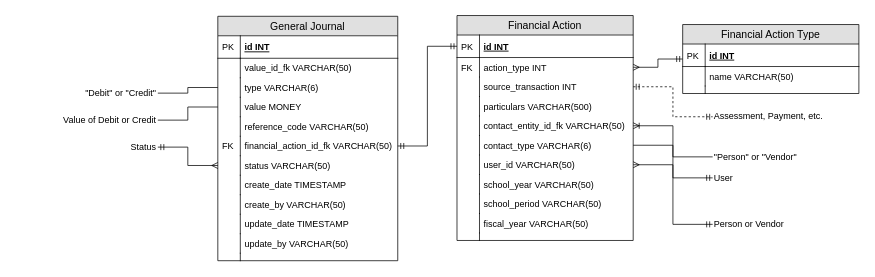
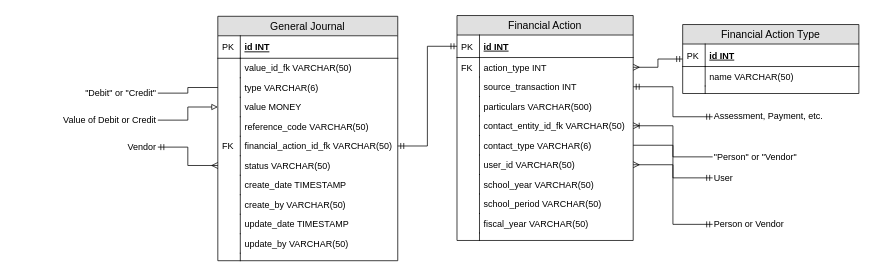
- <mxCell id="65" style="edgeStyle=orthogonalEdgeStyle;rounded=0;orthogonalLoop=1;jettySize=auto;html=1;exitX=1;exitY=0.5;exitDx=0;exitDy=0;entryX=0;entryY=0.5;entryDx=0;entryDy=0;startArrow=ERmandOne;startFill=0;endArrow=ERmandOne;endFill=0;dashed=1;" parent="1" source="32" target="66" edge="1"><mxGeometry relative="1" as="geometry"><mxPoint x="910" y="141" as="targetPoint" /></mxGeometry></mxCell>
+ <mxCell id="65" style="edgeStyle=orthogonalEdgeStyle;rounded=0;orthogonalLoop=1;jettySize=auto;html=1;exitX=1;exitY=0.5;exitDx=0;exitDy=0;entryX=0;entryY=0.5;entryDx=0;entryDy=0;startArrow=ERmandOne;startFill=0;endArrow=ERmandOne;endFill=0;" parent="1" source="32" target="66" edge="1"><mxGeometry relative="1" as="geometry"><mxPoint x="910" y="141" as="targetPoint" /></mxGeometry></mxCell>
- <mxCell id="69" style="edgeStyle=orthogonalEdgeStyle;rounded=0;orthogonalLoop=1;jettySize=auto;html=1;exitX=1;exitY=0.5;exitDx=0;exitDy=0;entryX=0;entryY=0.5;entryDx=0;entryDy=0;startArrow=none;startFill=0;endArrow=none;endFill=0;" parent="1" source="70" target="9" edge="1"><mxGeometry relative="1" as="geometry" /></mxCell>
+ <mxCell id="69" style="edgeStyle=orthogonalEdgeStyle;rounded=0;orthogonalLoop=1;jettySize=auto;html=1;exitX=1;exitY=0.5;exitDx=0;exitDy=0;entryX=0;entryY=0.5;entryDx=0;entryDy=0;startArrow=none;startFill=0;endArrow=block;endFill=0;" parent="1" source="70" target="9" edge="1"><mxGeometry relative="1" as="geometry" /></mxCell>
- <mxCell id="72" value="Status&lt;br&gt;" style="text;html=1;strokeColor=none;fillColor=none;align=right;verticalAlign=middle;whiteSpace=wrap;rounded=0;" parent="1" vertex="1"><mxGeometry x="20" y="183.5" width="190" height="24" as="geometry" /></mxCell>
+ <mxCell id="72" value="Vendor&lt;br&gt;" style="text;html=1;strokeColor=none;fillColor=none;align=right;verticalAlign=middle;whiteSpace=wrap;rounded=0;" parent="1" vertex="1"><mxGeometry x="20" y="183.5" width="190" height="24" as="geometry" /></mxCell>
